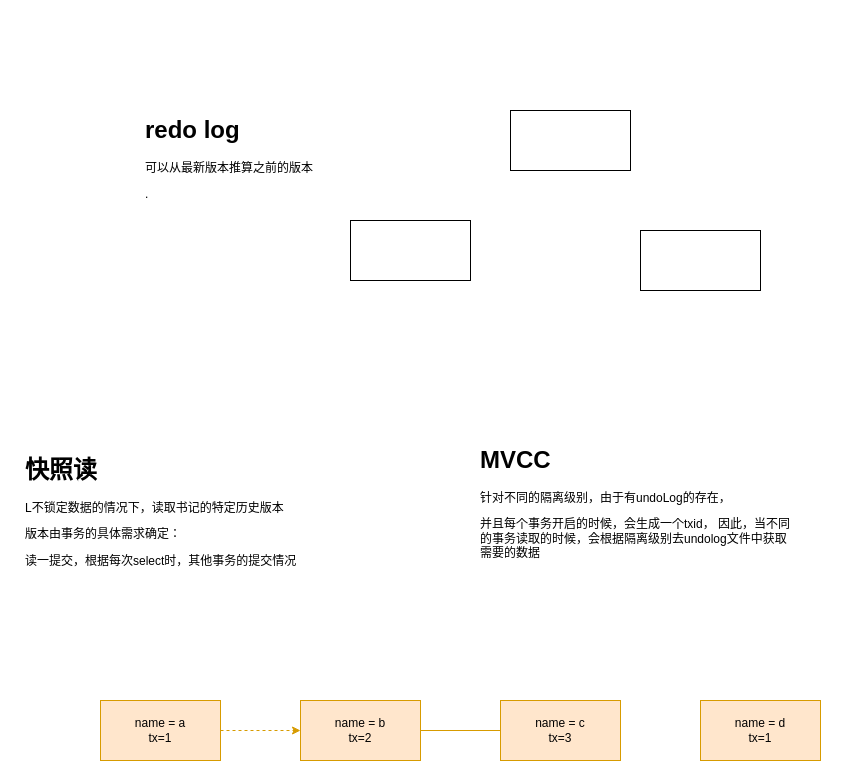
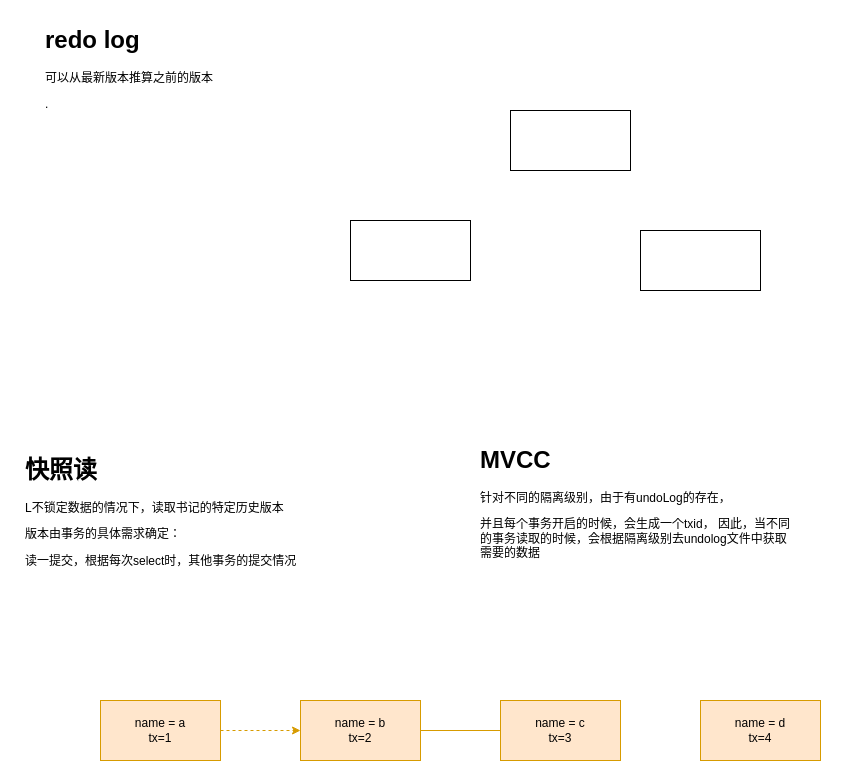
- <mxCell id="2" value="&lt;h1&gt;redo log&lt;br&gt;&lt;/h1&gt;&lt;p&gt;可以从最新版本推算之前的版本&lt;/p&gt;&lt;p&gt;.&lt;/p&gt;" style="text;html=1;spacing=5;spacingTop=-20;whiteSpace=wrap;overflow=hidden;rounded=0;" vertex="1" parent="1"><mxGeometry x="140" y="110" width="190" height="120" as="geometry" /></mxCell>
+ <mxCell id="2" value="&lt;h1&gt;redo log&lt;br&gt;&lt;/h1&gt;&lt;p&gt;可以从最新版本推算之前的版本&lt;/p&gt;&lt;p&gt;.&lt;/p&gt;" style="text;html=1;spacing=5;spacingTop=-20;whiteSpace=wrap;overflow=hidden;rounded=0;" vertex="1" parent="1"><mxGeometry x="40" y="20" width="190" height="120" as="geometry" /></mxCell>
- <mxCell id="13" value="&lt;div&gt;name = d&lt;br&gt;&lt;/div&gt;&lt;div&gt;tx=1&lt;/div&gt;" style="rounded=0;whiteSpace=wrap;html=1;fillColor=#ffe6cc;strokeColor=#d79b00;" vertex="1" parent="1"><mxGeometry x="700" y="700" width="120" height="60" as="geometry" /></mxCell>
+ <mxCell id="13" value="&lt;div&gt;name = d&lt;br&gt;&lt;/div&gt;&lt;div&gt;tx=4&lt;/div&gt;" style="rounded=0;whiteSpace=wrap;html=1;fillColor=#ffe6cc;strokeColor=#d79b00;" vertex="1" parent="1"><mxGeometry x="700" y="700" width="120" height="60" as="geometry" /></mxCell>
